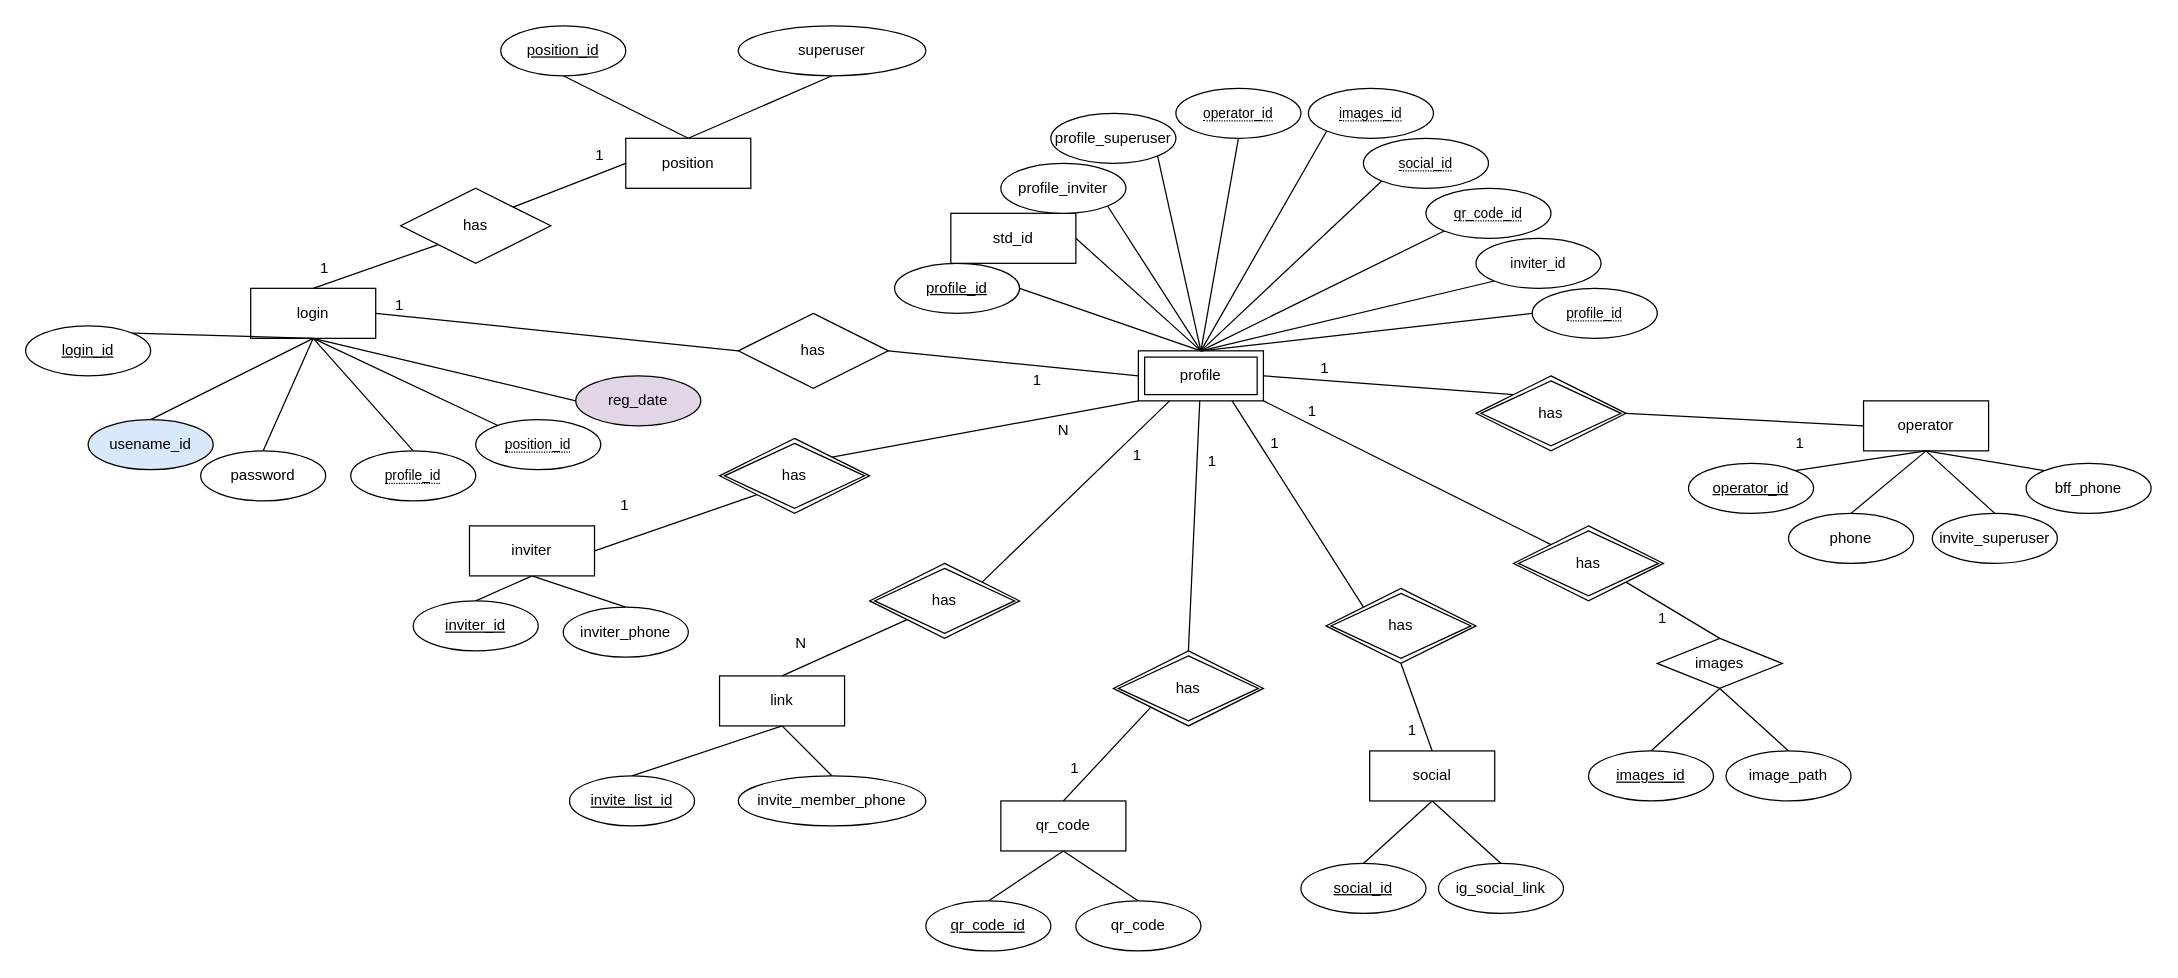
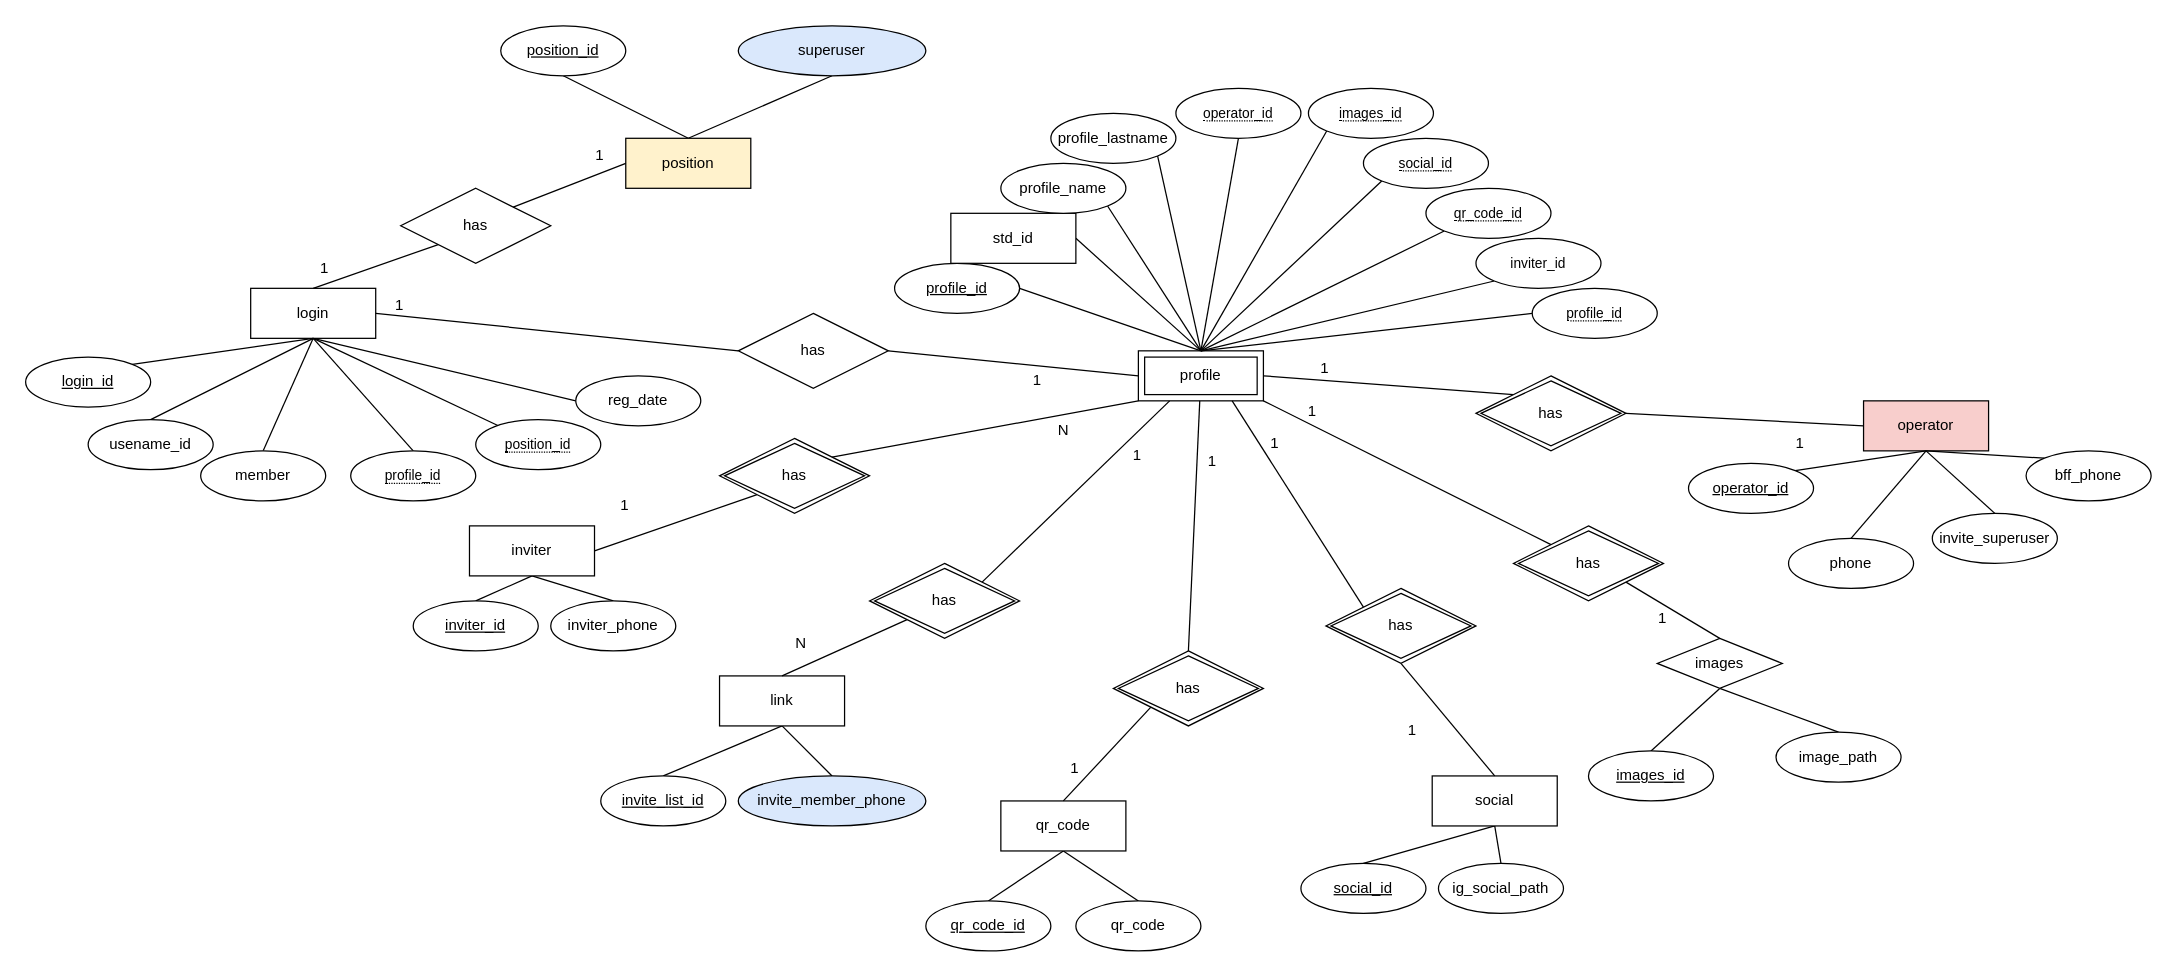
- <mxCell id="105" value="superuser" style="ellipse;whiteSpace=wrap;html=1;align=center;" vertex="1" parent="1"><mxGeometry x="590" y="20" width="150" height="40" as="geometry" /></mxCell>
+ <mxCell id="105" value="superuser" style="ellipse;whiteSpace=wrap;html=1;align=center;fillColor=#dae8fc;" vertex="1" parent="1"><mxGeometry x="590" y="20" width="150" height="40" as="geometry" /></mxCell>
- <mxCell id="74" value="profile_superuser" style="ellipse;whiteSpace=wrap;html=1;align=center;" parent="1" vertex="1"><mxGeometry x="840" y="90" width="100" height="40" as="geometry" /></mxCell>
+ <mxCell id="74" value="profile_lastname" style="ellipse;whiteSpace=wrap;html=1;align=center;" parent="1" vertex="1"><mxGeometry x="840" y="90" width="100" height="40" as="geometry" /></mxCell>
- <mxCell id="103" value="position" style="whiteSpace=wrap;html=1;align=center;" vertex="1" parent="1"><mxGeometry x="500" y="110" width="100" height="40" as="geometry" /></mxCell>
+ <mxCell id="103" value="position" style="whiteSpace=wrap;html=1;align=center;fillColor=#fff2cc;" vertex="1" parent="1"><mxGeometry x="500" y="110" width="100" height="40" as="geometry" /></mxCell>
- <mxCell id="72" value="profile_inviter" style="ellipse;whiteSpace=wrap;html=1;align=center;" parent="1" vertex="1"><mxGeometry x="800" y="130" width="100" height="40" as="geometry" /></mxCell>
+ <mxCell id="72" value="profile_name" style="ellipse;whiteSpace=wrap;html=1;align=center;" parent="1" vertex="1"><mxGeometry x="800" y="130" width="100" height="40" as="geometry" /></mxCell>
- <mxCell id="61" value="login_id" style="ellipse;whiteSpace=wrap;html=1;align=center;fontStyle=4;" parent="1" vertex="1"><mxGeometry x="20" y="260" width="100" height="40" as="geometry" /></mxCell>
+ <mxCell id="61" value="login_id" style="ellipse;whiteSpace=wrap;html=1;align=center;fontStyle=4;" parent="1" vertex="1"><mxGeometry x="20" y="285" width="100" height="40" as="geometry" /></mxCell>
- <mxCell id="109" value="reg_date" style="ellipse;whiteSpace=wrap;html=1;align=center;fillColor=#e1d5e7;" vertex="1" parent="1"><mxGeometry x="460" y="300" width="100" height="40" as="geometry" /></mxCell>
+ <mxCell id="109" value="reg_date" style="ellipse;whiteSpace=wrap;html=1;align=center;" vertex="1" parent="1"><mxGeometry x="460" y="300" width="100" height="40" as="geometry" /></mxCell>
- <mxCell id="5" value="operator" style="whiteSpace=wrap;html=1;align=center;" parent="1" vertex="1"><mxGeometry x="1490" y="320" width="100" height="40" as="geometry" /></mxCell>
+ <mxCell id="5" value="operator" style="whiteSpace=wrap;html=1;align=center;fillColor=#f8cecc;" parent="1" vertex="1"><mxGeometry x="1490" y="320" width="100" height="40" as="geometry" /></mxCell>
- <mxCell id="63" value="usename_id" style="ellipse;whiteSpace=wrap;html=1;align=center;fillColor=#dae8fc;" parent="1" vertex="1"><mxGeometry x="70" y="335" width="100" height="40" as="geometry" /></mxCell>
+ <mxCell id="63" value="usename_id" style="ellipse;whiteSpace=wrap;html=1;align=center;" parent="1" vertex="1"><mxGeometry x="70" y="335" width="100" height="40" as="geometry" /></mxCell>
- <mxCell id="65" value="password" style="ellipse;whiteSpace=wrap;html=1;align=center;" parent="1" vertex="1"><mxGeometry x="160" y="360" width="100" height="40" as="geometry" /></mxCell>
+ <mxCell id="65" value="member" style="ellipse;whiteSpace=wrap;html=1;align=center;" parent="1" vertex="1"><mxGeometry x="160" y="360" width="100" height="40" as="geometry" /></mxCell>
- <mxCell id="59" value="bff_phone" style="ellipse;whiteSpace=wrap;html=1;align=center;" parent="1" vertex="1"><mxGeometry x="1620" y="370" width="100" height="40" as="geometry" /></mxCell>
+ <mxCell id="59" value="bff_phone" style="ellipse;whiteSpace=wrap;html=1;align=center;" parent="1" vertex="1"><mxGeometry x="1620" y="360" width="100" height="40" as="geometry" /></mxCell>
- <mxCell id="55" value="phone" style="ellipse;whiteSpace=wrap;html=1;align=center;" parent="1" vertex="1"><mxGeometry x="1430" y="410" width="100" height="40" as="geometry" /></mxCell>
+ <mxCell id="55" value="phone" style="ellipse;whiteSpace=wrap;html=1;align=center;" parent="1" vertex="1"><mxGeometry x="1430" y="430" width="100" height="40" as="geometry" /></mxCell>
- <mxCell id="43" value="inviter_phone" style="ellipse;whiteSpace=wrap;html=1;align=center;" parent="1" vertex="1"><mxGeometry x="450" y="485" width="100" height="40" as="geometry" /></mxCell>
+ <mxCell id="43" value="inviter_phone" style="ellipse;whiteSpace=wrap;html=1;align=center;" parent="1" vertex="1"><mxGeometry x="440" y="480" width="100" height="40" as="geometry" /></mxCell>
- <mxCell id="11" value="social" style="whiteSpace=wrap;html=1;align=center;" parent="1" vertex="1"><mxGeometry x="1095" y="600" width="100" height="40" as="geometry" /></mxCell>
+ <mxCell id="11" value="social" style="whiteSpace=wrap;html=1;align=center;" parent="1" vertex="1"><mxGeometry x="1145" y="620" width="100" height="40" as="geometry" /></mxCell>
- <mxCell id="51" value="image_path" style="ellipse;whiteSpace=wrap;html=1;align=center;" parent="1" vertex="1"><mxGeometry x="1380" y="600" width="100" height="40" as="geometry" /></mxCell>
+ <mxCell id="51" value="image_path" style="ellipse;whiteSpace=wrap;html=1;align=center;" parent="1" vertex="1"><mxGeometry x="1420" y="585" width="100" height="40" as="geometry" /></mxCell>
- <mxCell id="44" value="invite_list_id" style="ellipse;whiteSpace=wrap;html=1;align=center;fontStyle=4;" parent="1" vertex="1"><mxGeometry x="455" y="620" width="100" height="40" as="geometry" /></mxCell>
+ <mxCell id="44" value="invite_list_id" style="ellipse;whiteSpace=wrap;html=1;align=center;fontStyle=4;" parent="1" vertex="1"><mxGeometry x="480" y="620" width="100" height="40" as="geometry" /></mxCell>
- <mxCell id="45" value="invite_member_phone" style="ellipse;whiteSpace=wrap;html=1;align=center;" parent="1" vertex="1"><mxGeometry x="590" y="620" width="150" height="40" as="geometry" /></mxCell>
+ <mxCell id="45" value="invite_member_phone" style="ellipse;whiteSpace=wrap;html=1;align=center;fillColor=#dae8fc;" parent="1" vertex="1"><mxGeometry x="590" y="620" width="150" height="40" as="geometry" /></mxCell>
- <mxCell id="49" value="ig_social_link" style="ellipse;whiteSpace=wrap;html=1;align=center;" parent="1" vertex="1"><mxGeometry x="1150" y="690" width="100" height="40" as="geometry" /></mxCell>
+ <mxCell id="49" value="ig_social_path" style="ellipse;whiteSpace=wrap;html=1;align=center;" parent="1" vertex="1"><mxGeometry x="1150" y="690" width="100" height="40" as="geometry" /></mxCell>
